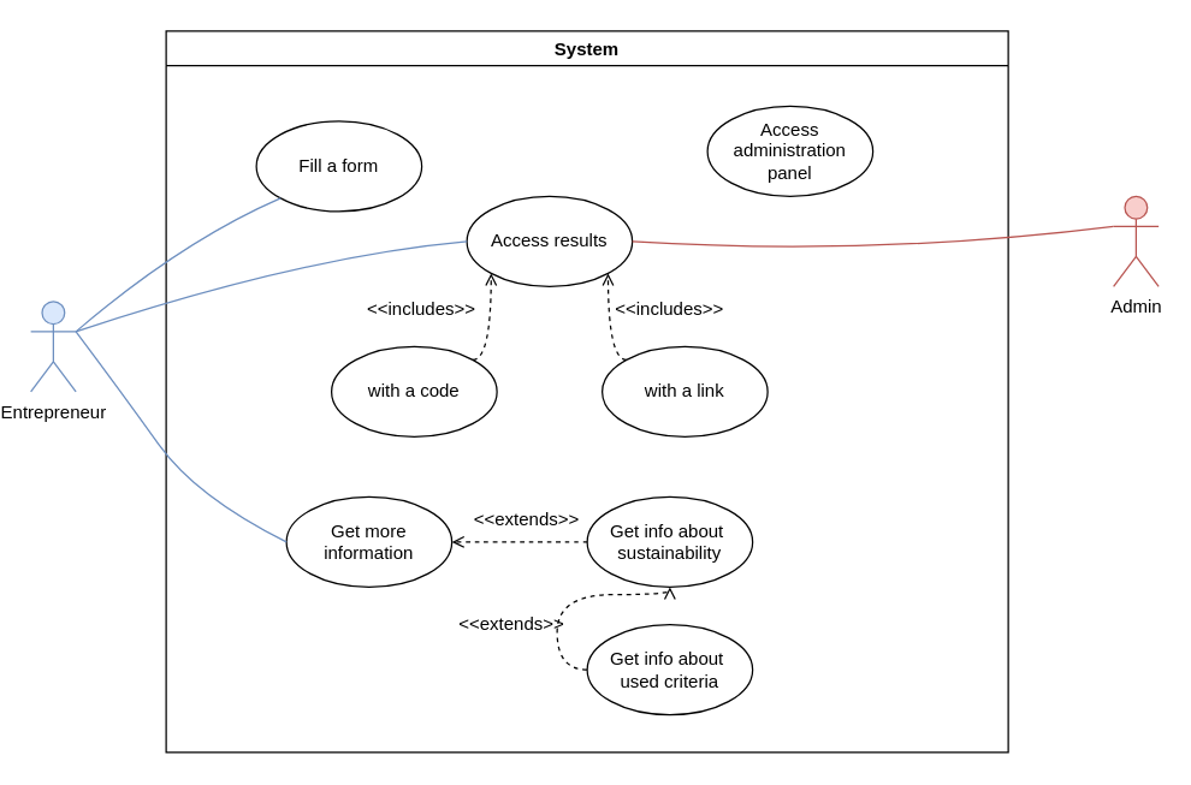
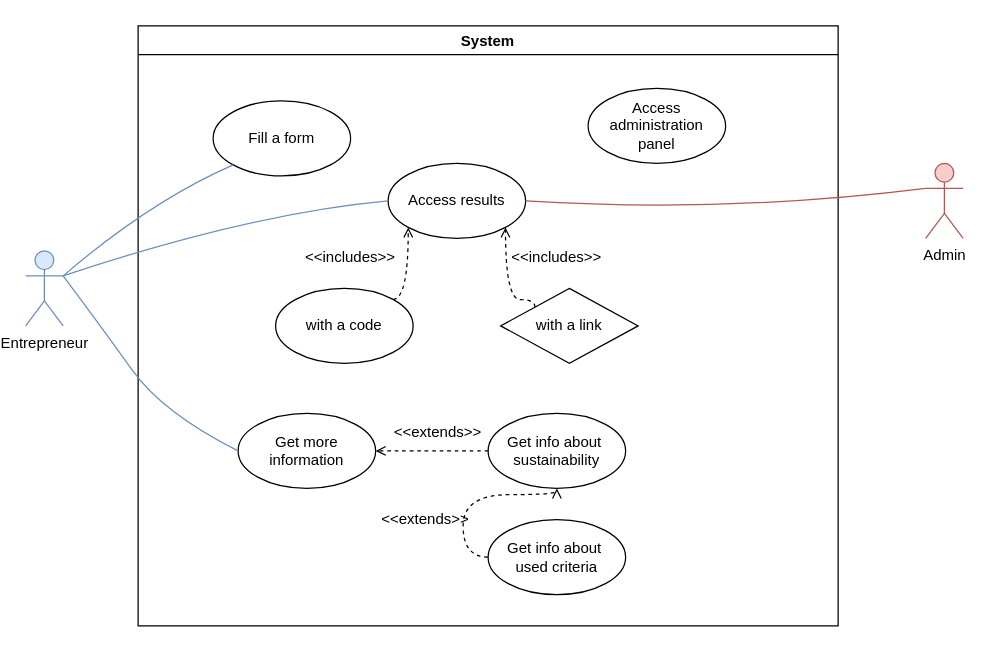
- <mxCell id="13" value="with a link" style="ellipse;whiteSpace=wrap;html=1;" vertex="1" parent="2"><mxGeometry x="290" y="210" width="110" height="60" as="geometry" /></mxCell>
+ <mxCell id="13" value="with a link" style="rhombus;whiteSpace=wrap;html=1;" vertex="1" parent="2"><mxGeometry x="290" y="210" width="110" height="60" as="geometry" /></mxCell>
